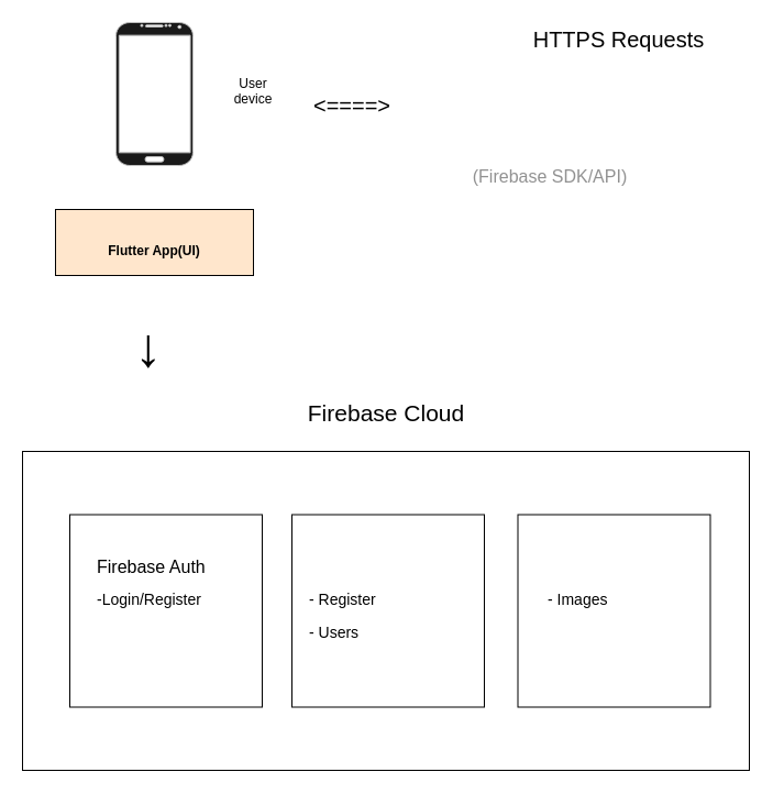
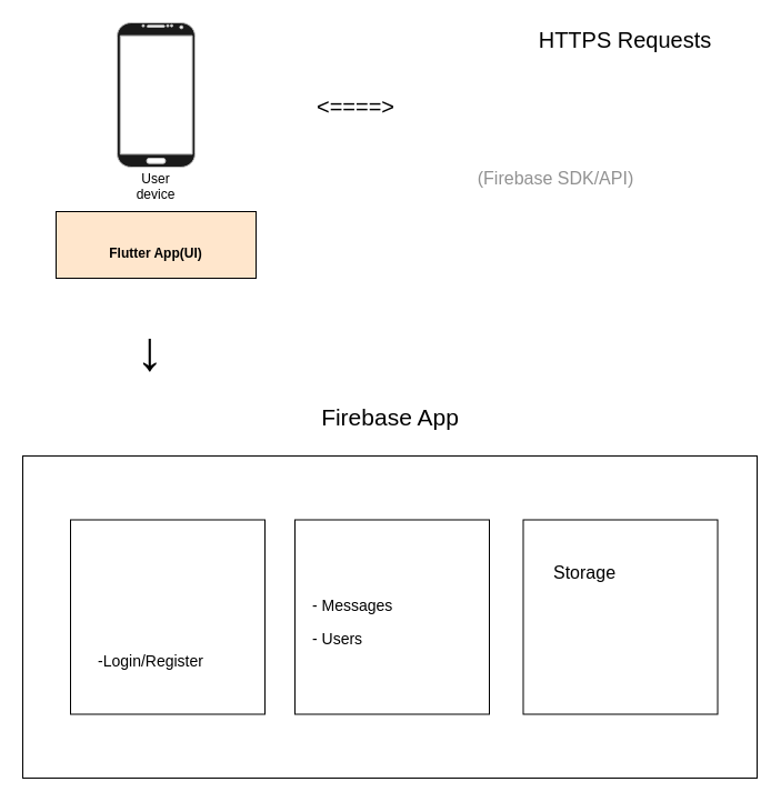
- <mxCell id="3" value="User device&lt;div&gt;&lt;br&gt;&lt;/div&gt;" style="text;html=1;align=center;verticalAlign=middle;whiteSpace=wrap;rounded=0;" vertex="1" parent="1"><mxGeometry x="200" y="75" width="60" height="30" as="geometry" /></mxCell>
+ <mxCell id="3" value="User device&lt;div&gt;&lt;br&gt;&lt;/div&gt;" style="text;html=1;align=center;verticalAlign=middle;whiteSpace=wrap;rounded=0;" vertex="1" parent="1"><mxGeometry x="110" y="160" width="60" height="30" as="geometry" /></mxCell>
- <mxCell id="6" value="&lt;font style=&quot;font-size: 21px;&quot;&gt;Firebase Cloud&lt;/font&gt;" style="text;html=1;align=center;verticalAlign=middle;whiteSpace=wrap;rounded=0;" vertex="1" parent="1"><mxGeometry x="262.5" y="360" width="176" height="30" as="geometry" /></mxCell>
+ <mxCell id="6" value="&lt;font style=&quot;font-size: 21px;&quot;&gt;Firebase App&lt;/font&gt;" style="text;html=1;align=center;verticalAlign=middle;whiteSpace=wrap;rounded=0;" vertex="1" parent="1"><mxGeometry x="262.5" y="360" width="176" height="30" as="geometry" /></mxCell>
- <mxCell id="10" value="&lt;font style=&quot;font-size: 16px;&quot;&gt;Firebase Auth&lt;/font&gt;" style="text;html=1;align=left;verticalAlign=middle;whiteSpace=wrap;rounded=0;" vertex="1" parent="1"><mxGeometry x="85.5" y="500" width="115" height="30" as="geometry" /></mxCell>
+ <mxCell id="14" value="&lt;font style=&quot;font-size: 16px;&quot;&gt;Storage&lt;/font&gt;" style="text;html=1;align=left;verticalAlign=middle;whiteSpace=wrap;rounded=0;" vertex="1" parent="1"><mxGeometry x="495.5" y="500" width="70" height="30" as="geometry" /></mxCell>
- <mxCell id="11" value="&lt;font style=&quot;font-size: 14px;&quot;&gt;-Login/Register&lt;/font&gt;" style="text;html=1;align=left;verticalAlign=middle;whiteSpace=wrap;rounded=0;" vertex="1" parent="1"><mxGeometry x="85.5" y="530" width="115" height="30" as="geometry" /></mxCell>
+ <mxCell id="11" value="&lt;font style=&quot;font-size: 14px;&quot;&gt;-Login/Register&lt;/font&gt;" style="text;html=1;align=left;verticalAlign=middle;whiteSpace=wrap;rounded=0;" vertex="1" parent="1"><mxGeometry x="85.5" y="580" width="115" height="30" as="geometry" /></mxCell>
- <mxCell id="12" value="&lt;font style=&quot;font-size: 14px;&quot;&gt;- Register&lt;/font&gt;" style="text;html=1;align=left;verticalAlign=middle;whiteSpace=wrap;rounded=0;" vertex="1" parent="1"><mxGeometry x="278.5" y="530" width="160" height="30" as="geometry" /></mxCell>
+ <mxCell id="12" value="&lt;font style=&quot;font-size: 14px;&quot;&gt;- Messages&lt;/font&gt;" style="text;html=1;align=left;verticalAlign=middle;whiteSpace=wrap;rounded=0;" vertex="1" parent="1"><mxGeometry x="278.5" y="530" width="160" height="30" as="geometry" /></mxCell>
- <mxCell id="15" value="&lt;font style=&quot;font-size: 14px;&quot;&gt;- Images&lt;/font&gt;" style="text;html=1;align=left;verticalAlign=middle;whiteSpace=wrap;rounded=0;" vertex="1" parent="1"><mxGeometry x="495.5" y="530" width="60" height="30" as="geometry" /></mxCell>
